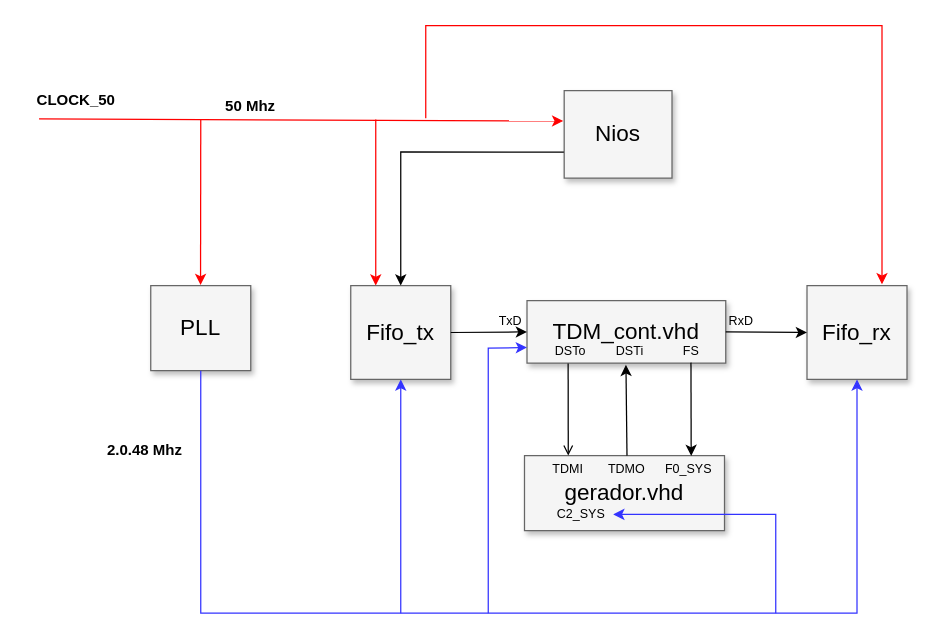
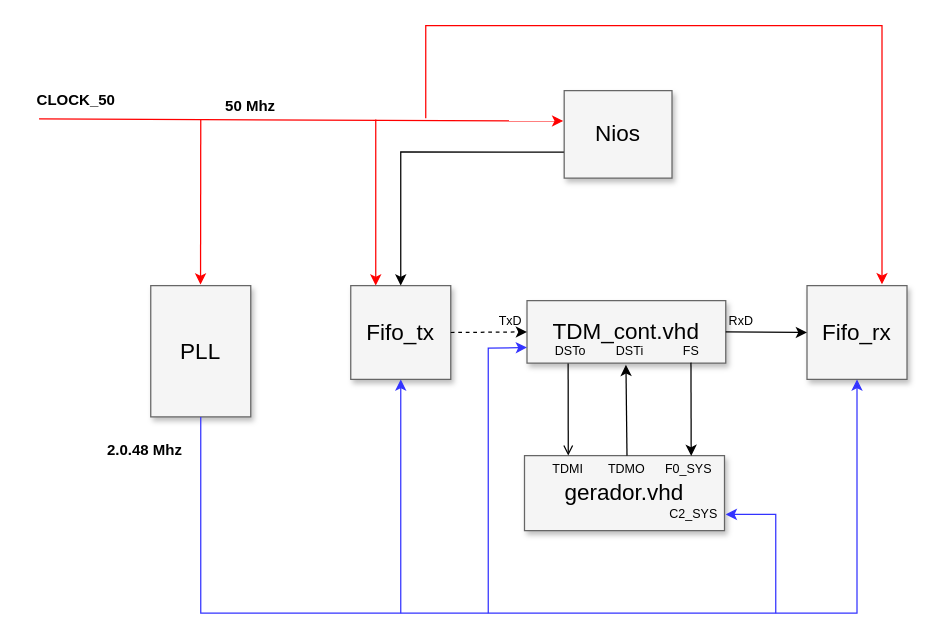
- <mxCell id="7" value="PLL" style="whiteSpace=wrap;html=1;shadow=1;fontSize=18;fillColor=#f5f5f5;strokeColor=#666666;" vertex="1" parent="1"><mxGeometry x="120" y="228" width="80" height="68" as="geometry" /></mxCell>
+ <mxCell id="7" value="PLL" style="whiteSpace=wrap;html=1;shadow=1;fontSize=18;fillColor=#f5f5f5;strokeColor=#666666;" vertex="1" parent="1"><mxGeometry x="120" y="228" width="80" height="105" as="geometry" /></mxCell>
- <mxCell id="15" value="" style="endArrow=classic;html=1;rounded=0;fontSize=10;exitX=1;exitY=0.5;exitDx=0;exitDy=0;entryX=0;entryY=0.5;entryDx=0;entryDy=0;" edge="1" parent="1" source="3" target="5"><mxGeometry width="50" height="50" relative="1" as="geometry"><mxPoint x="600" y="260" as="sourcePoint" /><mxPoint x="440" y="190" as="targetPoint" /></mxGeometry></mxCell>
+ <mxCell id="15" value="" style="endArrow=classic;html=1;rounded=0;fontSize=10;exitX=1;exitY=0.5;exitDx=0;exitDy=0;entryX=0;entryY=0.5;entryDx=0;entryDy=0;dashed=1;" edge="1" parent="1" source="3" target="5"><mxGeometry width="50" height="50" relative="1" as="geometry"><mxPoint x="600" y="260" as="sourcePoint" /><mxPoint x="440" y="190" as="targetPoint" /></mxGeometry></mxCell>
- <mxCell id="11" value="C2_SYS" style="text;html=1;align=center;verticalAlign=middle;resizable=0;points=[];autosize=1;strokeColor=none;fillColor=none;fontSize=10;" vertex="1" parent="1"><mxGeometry x="439" y="400" width="50" height="20" as="geometry" /></mxCell>
+ <mxCell id="11" value="C2_SYS" style="text;html=1;align=center;verticalAlign=middle;resizable=0;points=[];autosize=1;strokeColor=none;fillColor=none;fontSize=10;" vertex="1" parent="1"><mxGeometry x="529" y="400" width="50" height="20" as="geometry" /></mxCell>
